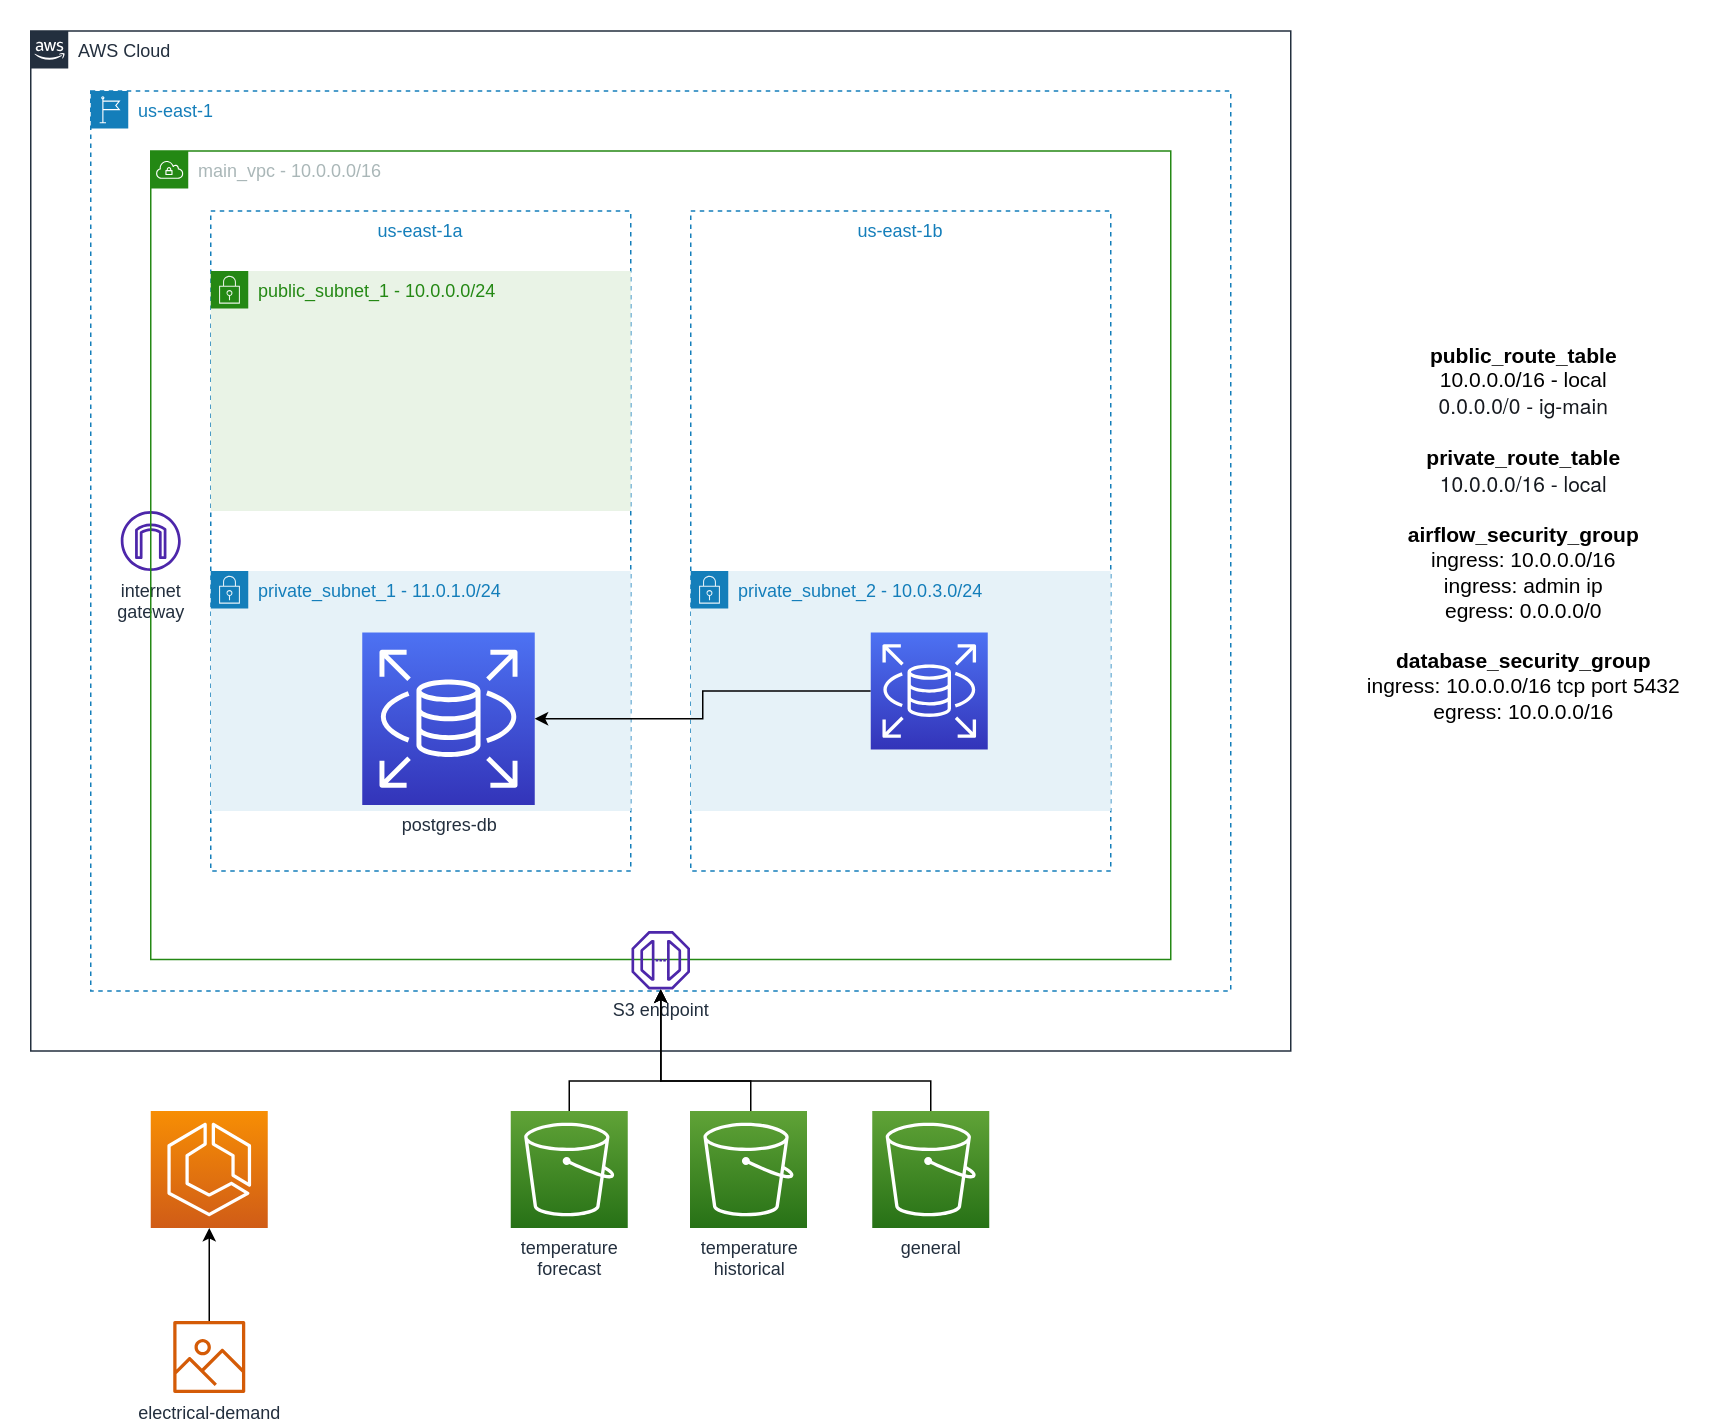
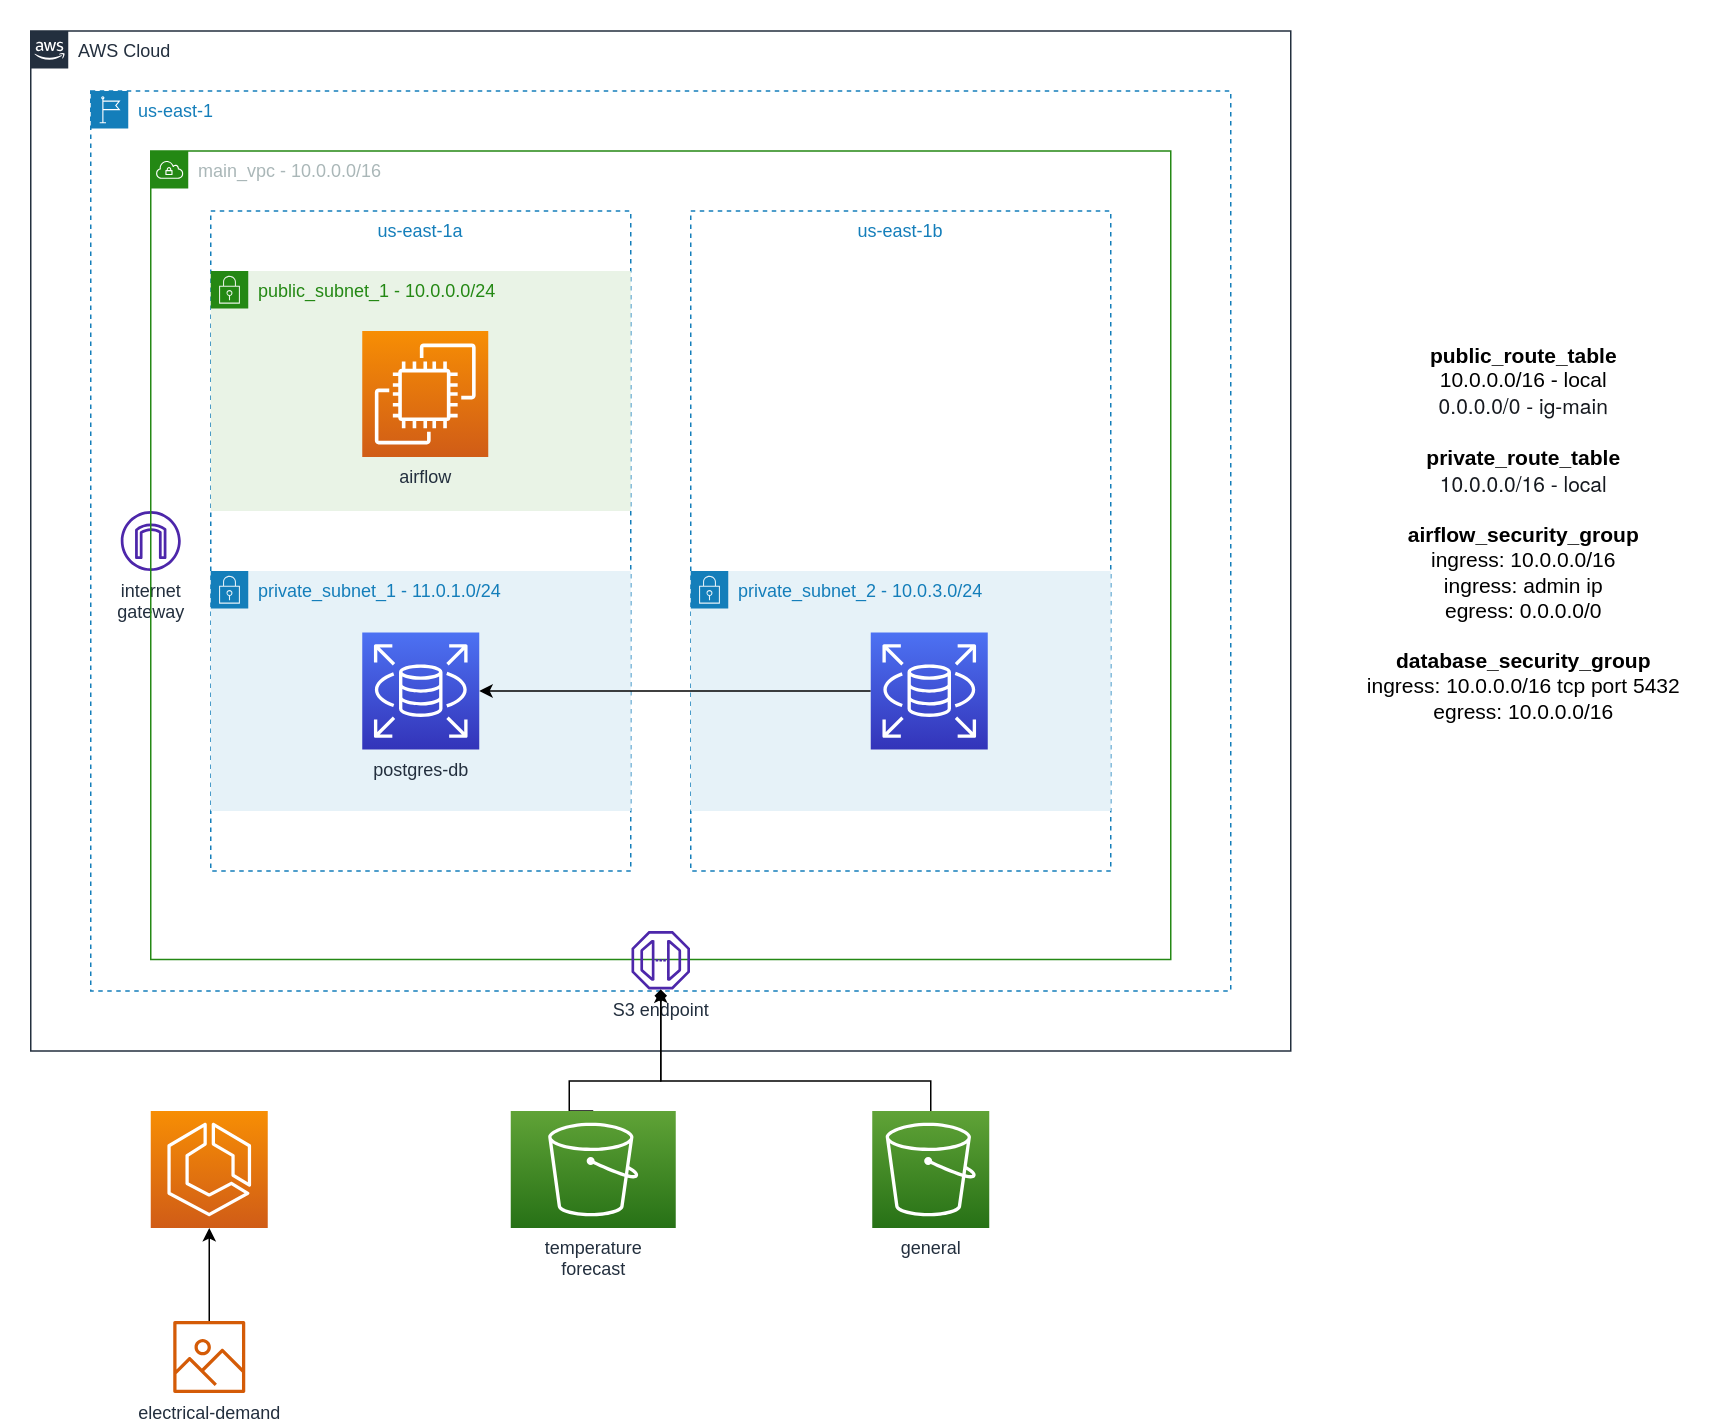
+ <mxCell id="11" value="airflow" style="sketch=0;points=[[0,0,0],[0.25,0,0],[0.5,0,0],[0.75,0,0],[1,0,0],[0,1,0],[0.25,1,0],[0.5,1,0],[0.75,1,0],[1,1,0],[0,0.25,0],[0,0.5,0],[0,0.75,0],[1,0.25,0],[1,0.5,0],[1,0.75,0]];outlineConnect=0;fontColor=#232F3E;gradientColor=#F78E04;gradientDirection=north;fillColor=#D05C17;strokeColor=#ffffff;dashed=0;verticalLabelPosition=bottom;verticalAlign=top;align=center;html=1;fontSize=12;fontStyle=0;aspect=fixed;shape=mxgraph.aws4.resourceIcon;resIcon=mxgraph.aws4.ec2;" parent="10" vertex="1"><mxGeometry x="141" y="120" width="84" height="84" as="geometry" /></mxCell>
- <mxCell id="12" value="postgres-db" style="sketch=0;points=[[0,0,0],[0.25,0,0],[0.5,0,0],[0.75,0,0],[1,0,0],[0,1,0],[0.25,1,0],[0.5,1,0],[0.75,1,0],[1,1,0],[0,0.25,0],[0,0.5,0],[0,0.75,0],[1,0.25,0],[1,0.5,0],[1,0.75,0]];outlineConnect=0;fontColor=#232F3E;gradientColor=#4D72F3;gradientDirection=north;fillColor=#3334B9;strokeColor=#ffffff;dashed=0;verticalLabelPosition=bottom;verticalAlign=top;align=center;html=1;fontSize=12;fontStyle=0;aspect=fixed;shape=mxgraph.aws4.resourceIcon;resIcon=mxgraph.aws4.rds;" parent="10" vertex="1"><mxGeometry x="141" y="321" width="115" height="115" as="geometry" /></mxCell>
+ <mxCell id="12" value="postgres-db" style="sketch=0;points=[[0,0,0],[0.25,0,0],[0.5,0,0],[0.75,0,0],[1,0,0],[0,1,0],[0.25,1,0],[0.5,1,0],[0.75,1,0],[1,1,0],[0,0.25,0],[0,0.5,0],[0,0.75,0],[1,0.25,0],[1,0.5,0],[1,0.75,0]];outlineConnect=0;fontColor=#232F3E;gradientColor=#4D72F3;gradientDirection=north;fillColor=#3334B9;strokeColor=#ffffff;dashed=0;verticalLabelPosition=bottom;verticalAlign=top;align=center;html=1;fontSize=12;fontStyle=0;aspect=fixed;shape=mxgraph.aws4.resourceIcon;resIcon=mxgraph.aws4.rds;" parent="10" vertex="1"><mxGeometry x="141" y="321" width="78" height="78" as="geometry" /></mxCell>
- <mxCell id="18" style="edgeStyle=orthogonalEdgeStyle;rounded=0;orthogonalLoop=1;jettySize=auto;html=1;" parent="1" source="19" target="15" edge="1"><mxGeometry relative="1" as="geometry"><Array as="points"><mxPoint x="620" y="720" /><mxPoint x="440" y="720" /></Array></mxGeometry></mxCell>
+ <mxCell id="18" style="edgeStyle=orthogonalEdgeStyle;rounded=0;orthogonalLoop=1;jettySize=auto;html=1;endArrow=diamond;" parent="1" source="19" target="15" edge="1"><mxGeometry relative="1" as="geometry"><Array as="points"><mxPoint x="620" y="720" /><mxPoint x="440" y="720" /></Array></mxGeometry></mxCell>
- <mxCell id="16" style="edgeStyle=orthogonalEdgeStyle;rounded=0;orthogonalLoop=1;jettySize=auto;html=1;" parent="1" source="17" target="15" edge="1"><mxGeometry relative="1" as="geometry"><Array as="points"><mxPoint x="500" y="720" /><mxPoint x="440" y="720" /></Array></mxGeometry></mxCell>
- <mxCell id="21" value="temperature&lt;br&gt;forecast" style="sketch=0;points=[[0,0,0],[0.25,0,0],[0.5,0,0],[0.75,0,0],[1,0,0],[0,1,0],[0.25,1,0],[0.5,1,0],[0.75,1,0],[1,1,0],[0,0.25,0],[0,0.5,0],[0,0.75,0],[1,0.25,0],[1,0.5,0],[1,0.75,0]];outlineConnect=0;fontColor=#232F3E;gradientColor=#60A337;gradientDirection=north;fillColor=#277116;strokeColor=#ffffff;dashed=0;verticalLabelPosition=bottom;verticalAlign=top;align=center;html=1;fontSize=12;fontStyle=0;aspect=fixed;shape=mxgraph.aws4.resourceIcon;resIcon=mxgraph.aws4.s3;" parent="1" vertex="1"><mxGeometry x="340" y="740" width="78" height="78" as="geometry" /></mxCell>
+ <mxCell id="21" value="temperature&lt;br&gt;forecast" style="sketch=0;points=[[0,0,0],[0.25,0,0],[0.5,0,0],[0.75,0,0],[1,0,0],[0,1,0],[0.25,1,0],[0.5,1,0],[0.75,1,0],[1,1,0],[0,0.25,0],[0,0.5,0],[0,0.75,0],[1,0.25,0],[1,0.5,0],[1,0.75,0]];outlineConnect=0;fontColor=#232F3E;gradientColor=#60A337;gradientDirection=north;fillColor=#277116;strokeColor=#ffffff;dashed=0;verticalLabelPosition=bottom;verticalAlign=top;align=center;html=1;fontSize=12;fontStyle=0;aspect=fixed;shape=mxgraph.aws4.resourceIcon;resIcon=mxgraph.aws4.s3;" parent="1" vertex="1"><mxGeometry x="340" y="740" width="110" height="78" as="geometry" /></mxCell>
- <mxCell id="17" value="temperature&lt;br&gt;historical" style="sketch=0;points=[[0,0,0],[0.25,0,0],[0.5,0,0],[0.75,0,0],[1,0,0],[0,1,0],[0.25,1,0],[0.5,1,0],[0.75,1,0],[1,1,0],[0,0.25,0],[0,0.5,0],[0,0.75,0],[1,0.25,0],[1,0.5,0],[1,0.75,0]];outlineConnect=0;fontColor=#232F3E;gradientColor=#60A337;gradientDirection=north;fillColor=#277116;strokeColor=#ffffff;dashed=0;verticalLabelPosition=bottom;verticalAlign=top;align=center;html=1;fontSize=12;fontStyle=0;aspect=fixed;shape=mxgraph.aws4.resourceIcon;resIcon=mxgraph.aws4.s3;" parent="1" vertex="1"><mxGeometry x="459.5" y="740" width="78" height="78" as="geometry" /></mxCell>
